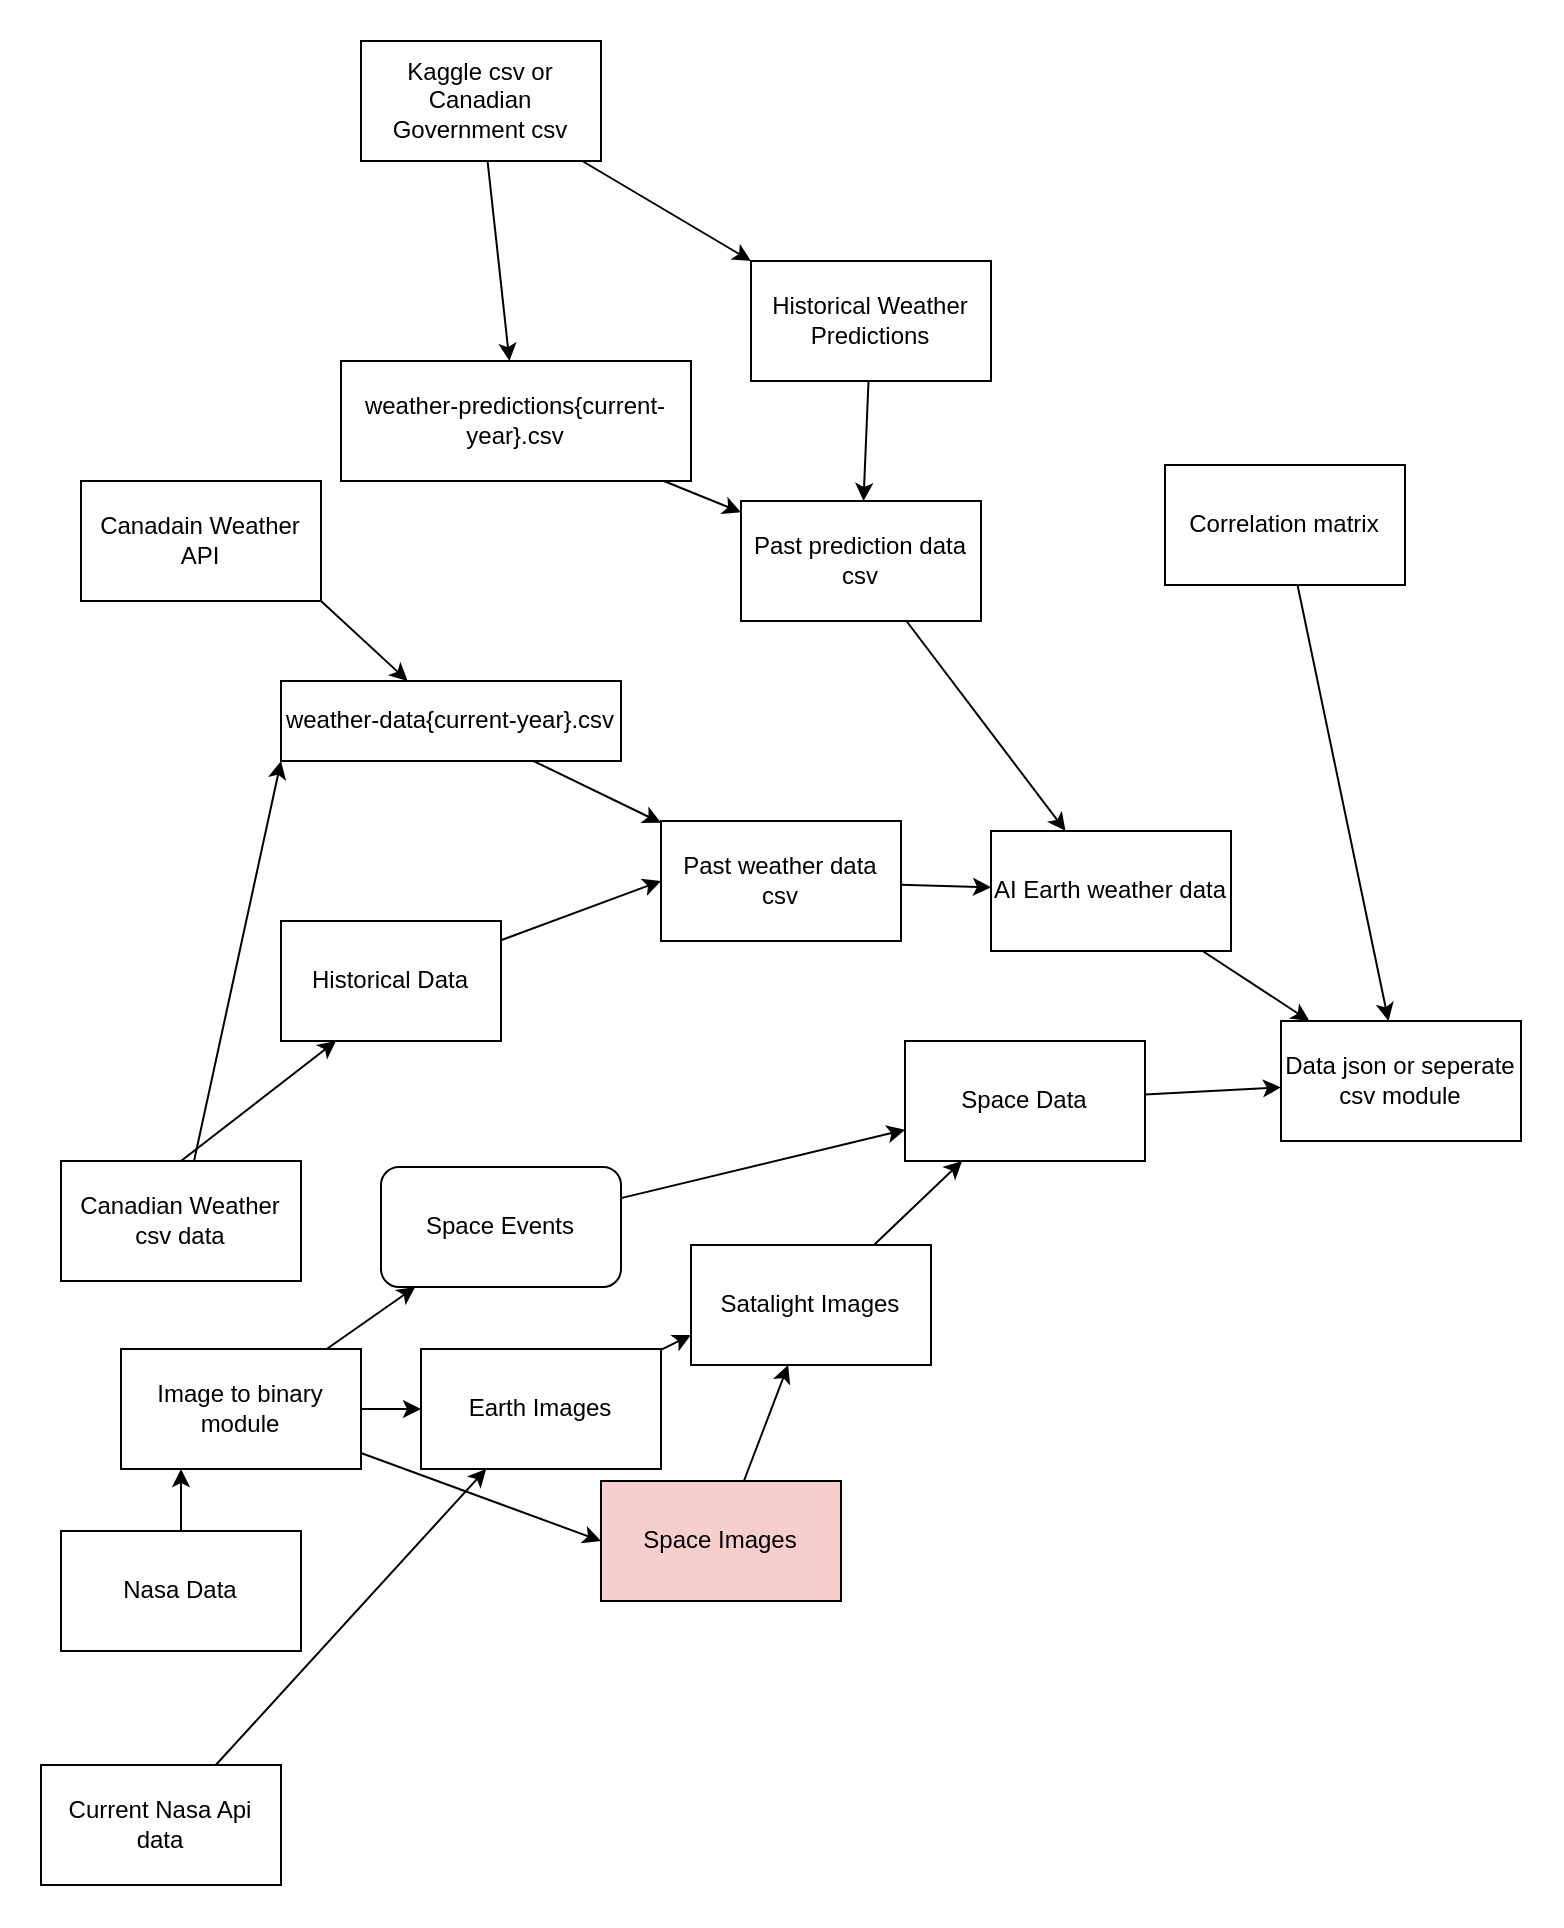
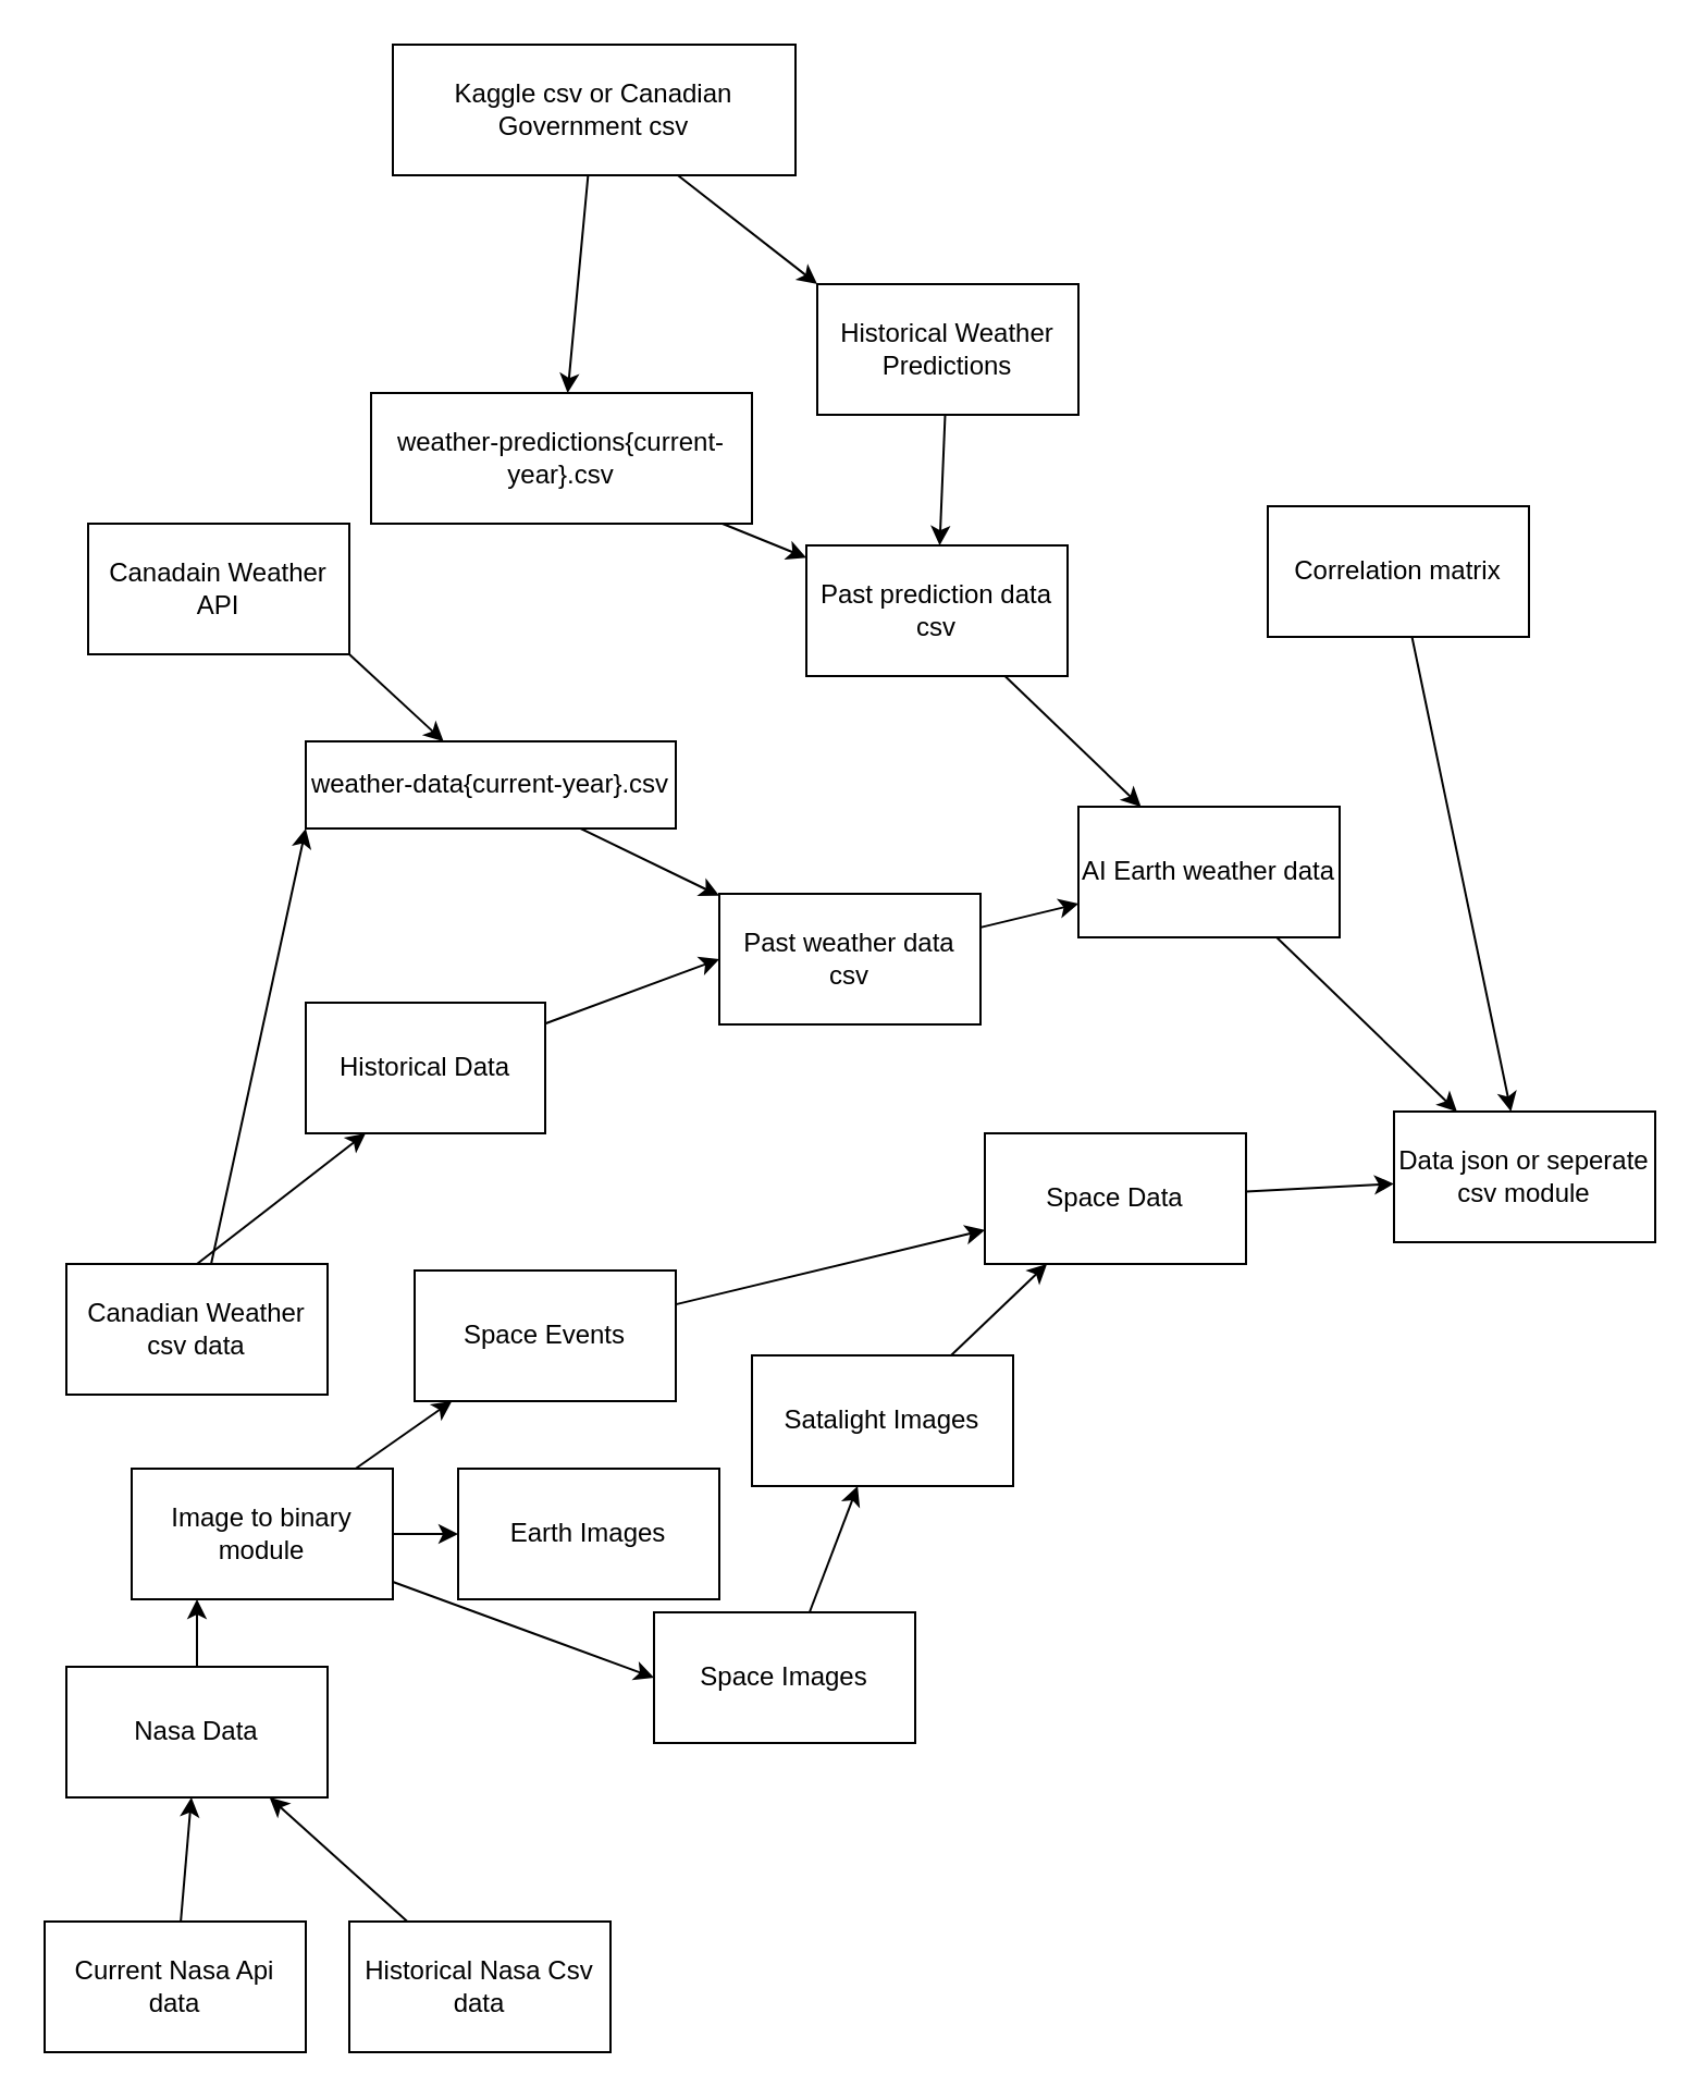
- <mxCell id="19" value="Kaggle csv or Canadian Government csv" style="whiteSpace=wrap;html=1;" parent="1" vertex="1"><mxGeometry x="180" y="20" width="120" height="60" as="geometry" /></mxCell>
+ <mxCell id="19" value="Kaggle csv or Canadian Government csv" style="whiteSpace=wrap;html=1;" parent="1" vertex="1"><mxGeometry x="180" y="20" width="185" height="60" as="geometry" /></mxCell>
- <mxCell id="23" value="AI Earth weather data" style="whiteSpace=wrap;html=1;" parent="1" vertex="1"><mxGeometry x="495" y="415" width="120" height="60" as="geometry" /></mxCell>
+ <mxCell id="23" value="AI Earth weather data" style="whiteSpace=wrap;html=1;" parent="1" vertex="1"><mxGeometry x="495" y="370" width="120" height="60" as="geometry" /></mxCell>
- <mxCell id="28" value="Space Events" style="whiteSpace=wrap;html=1;rounded=1;" parent="1" vertex="1"><mxGeometry x="190" y="583" width="120" height="60" as="geometry" /></mxCell>
+ <mxCell id="28" value="Space Events" style="whiteSpace=wrap;html=1;" parent="1" vertex="1"><mxGeometry x="190" y="583" width="120" height="60" as="geometry" /></mxCell>
- <mxCell id="31" style="edgeStyle=none;html=1;entryX=0;entryY=0.75;entryDx=0;entryDy=0;" parent="1" source="32" target="30" edge="1"><mxGeometry relative="1" as="geometry" /></mxCell>
- <mxCell id="34" value="Space Images" style="whiteSpace=wrap;html=1;fillColor=#f8cecc;" parent="1" vertex="1"><mxGeometry x="300" y="740" width="120" height="60" as="geometry" /></mxCell>
+ <mxCell id="34" value="Space Images" style="whiteSpace=wrap;html=1;" parent="1" vertex="1"><mxGeometry x="300" y="740" width="120" height="60" as="geometry" /></mxCell>
- <mxCell id="39" style="edgeStyle=none;html=1;" parent="1" source="40" target="32" edge="1"><mxGeometry relative="1" as="geometry" /></mxCell>
+ <mxCell id="39" style="edgeStyle=none;html=1;" parent="1" source="40" target="36" edge="1"><mxGeometry relative="1" as="geometry" /></mxCell>
+ <mxCell id="37" style="edgeStyle=none;html=1;" parent="1" source="38" target="36" edge="1"><mxGeometry relative="1" as="geometry" /></mxCell>
+ <mxCell id="38" value="Historical Nasa Csv data" style="whiteSpace=wrap;html=1;" parent="1" vertex="1"><mxGeometry x="160" y="882" width="120" height="60" as="geometry" /></mxCell>
